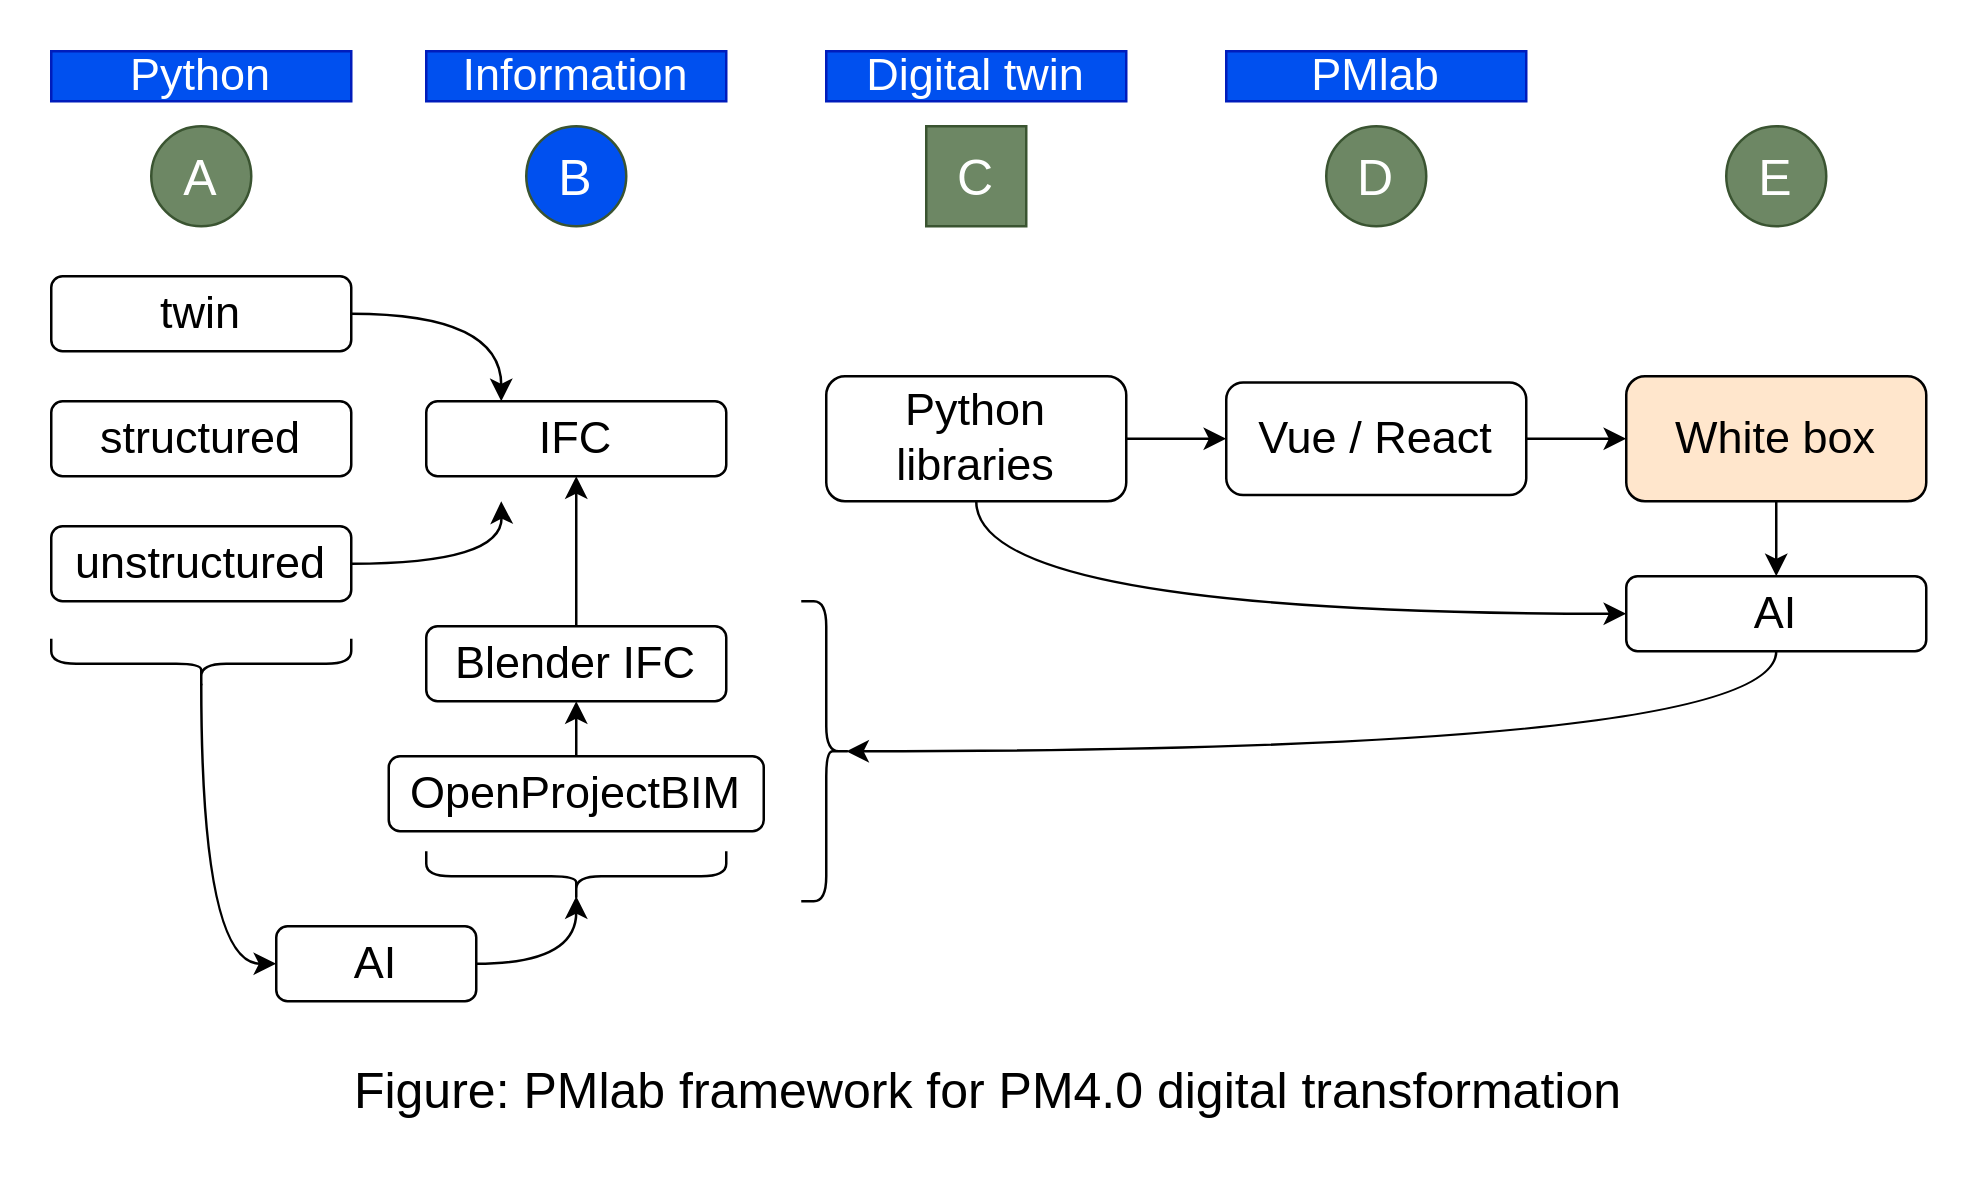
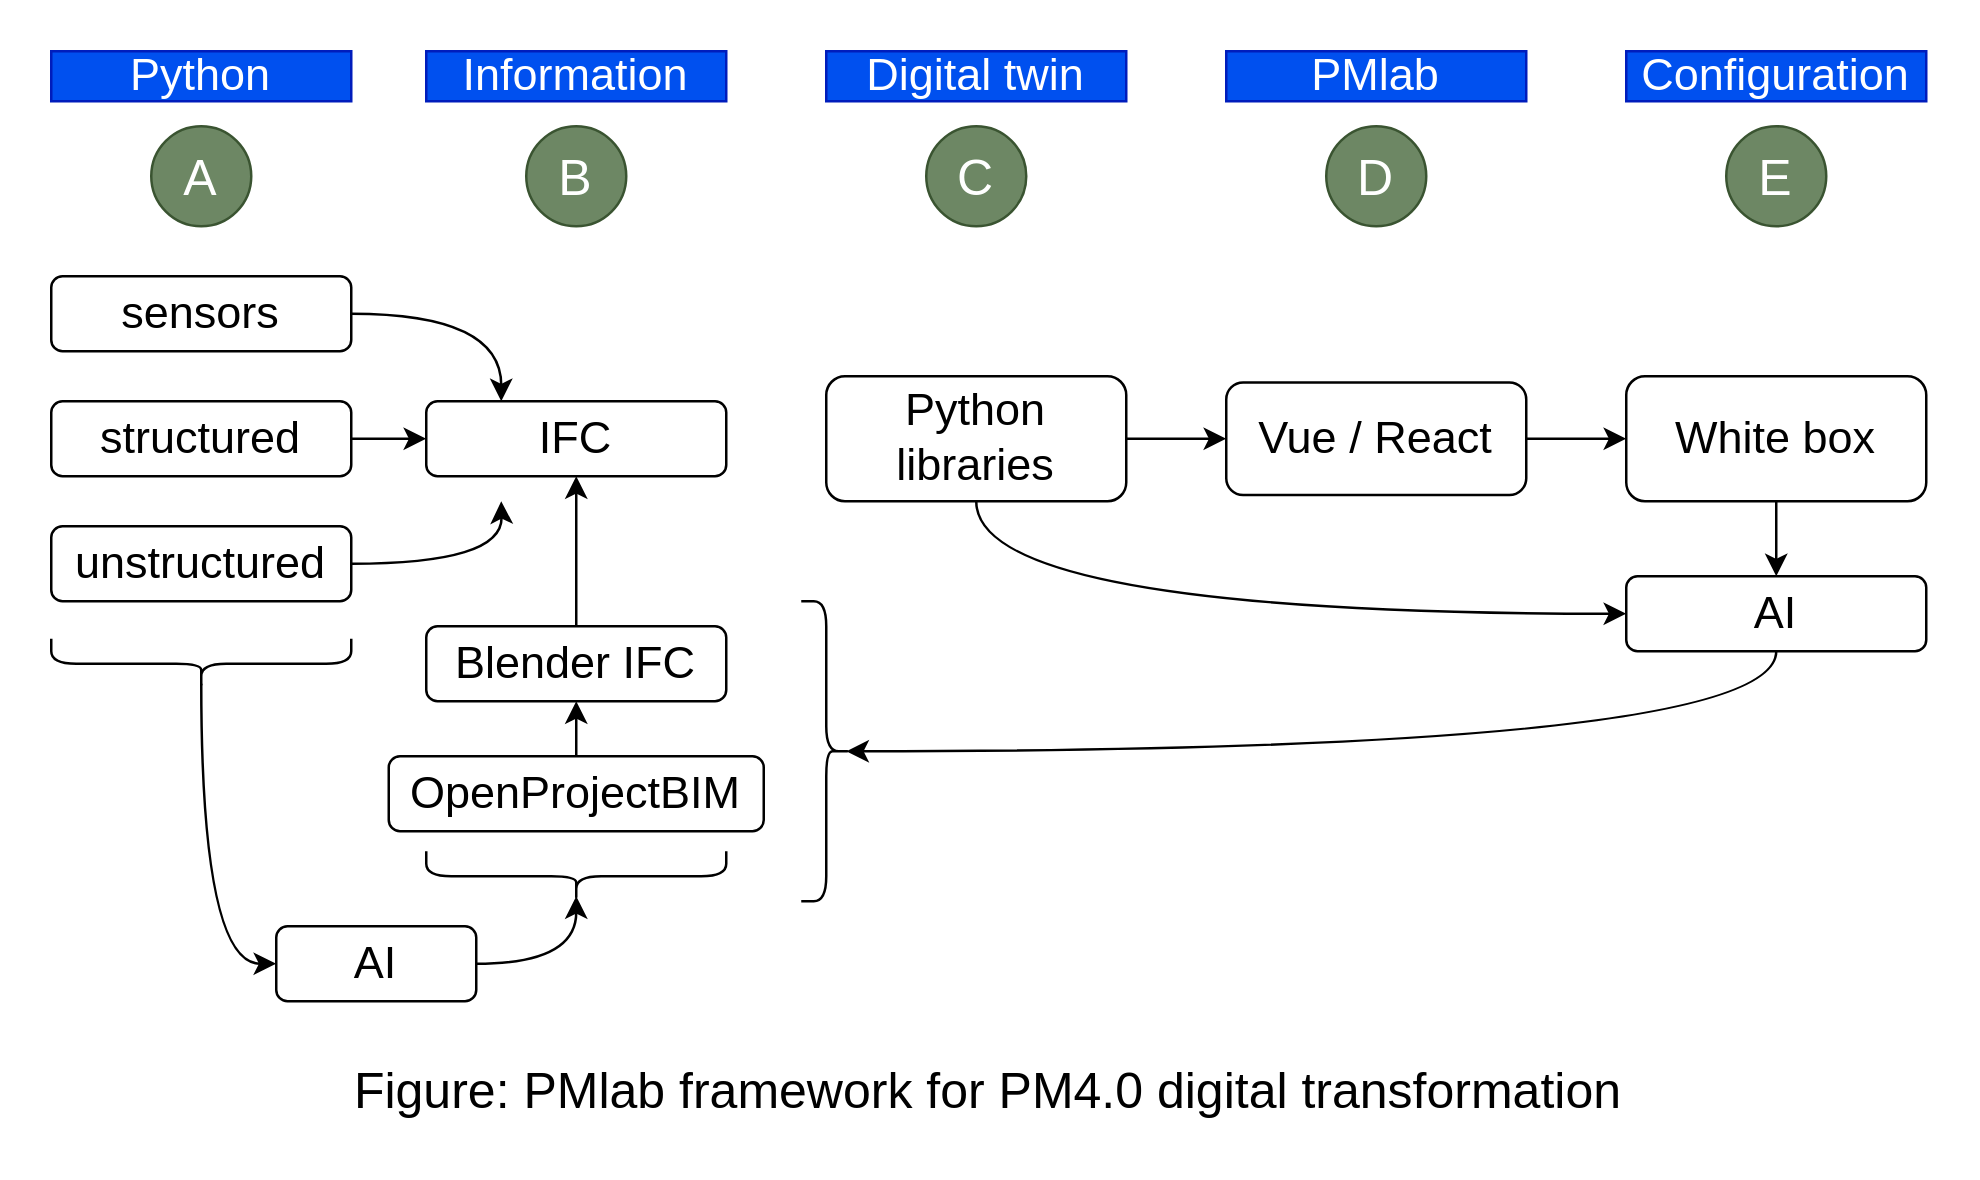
+ <mxCell id="6" value="Configuration" style="text;html=1;strokeColor=#001DBC;fillColor=#0050ef;align=center;verticalAlign=middle;whiteSpace=wrap;rounded=0;fontSize=18;fontColor=#ffffff;" parent="1" vertex="1"><mxGeometry x="650" y="20" width="120" height="20" as="geometry" /></mxCell>
- <mxCell id="34" value="B" style="ellipse;whiteSpace=wrap;html=1;aspect=fixed;fontSize=20;fillColor=#0050ef;strokeColor=#3A5431;fontColor=#ffffff;" vertex="1" parent="1"><mxGeometry x="210" y="50" width="40" height="40" as="geometry" /></mxCell>
+ <mxCell id="34" value="B" style="ellipse;whiteSpace=wrap;html=1;aspect=fixed;fontSize=20;fillColor=#6d8764;strokeColor=#3A5431;fontColor=#ffffff;" vertex="1" parent="1"><mxGeometry x="210" y="50" width="40" height="40" as="geometry" /></mxCell>
- <mxCell id="35" value="C" style="whiteSpace=wrap;html=1;aspect=fixed;fontSize=20;fillColor=#6d8764;strokeColor=#3A5431;fontColor=#ffffff;rounded=0;" vertex="1" parent="1"><mxGeometry x="370" y="50" width="40" height="40" as="geometry" /></mxCell>
+ <mxCell id="35" value="C" style="ellipse;whiteSpace=wrap;html=1;aspect=fixed;fontSize=20;fillColor=#6d8764;strokeColor=#3A5431;fontColor=#ffffff;" vertex="1" parent="1"><mxGeometry x="370" y="50" width="40" height="40" as="geometry" /></mxCell>
- <mxCell id="8" value="twin" style="rounded=1;whiteSpace=wrap;html=1;fontSize=18;" parent="1" vertex="1"><mxGeometry x="20" y="110" width="120" height="30" as="geometry" /></mxCell>
+ <mxCell id="8" value="sensors" style="rounded=1;whiteSpace=wrap;html=1;fontSize=18;" parent="1" vertex="1"><mxGeometry x="20" y="110" width="120" height="30" as="geometry" /></mxCell>
+ <mxCell id="9" style="edgeStyle=orthogonalEdgeStyle;curved=1;rounded=0;orthogonalLoop=1;jettySize=auto;html=1;exitX=1;exitY=0.5;exitDx=0;exitDy=0;entryX=0;entryY=0.5;entryDx=0;entryDy=0;fontSize=18;" parent="1" source="10" target="14" edge="1"><mxGeometry relative="1" as="geometry" /></mxCell>
- <mxCell id="25" value="White box" style="whiteSpace=wrap;html=1;rounded=1;fontSize=18;fillColor=#ffe6cc;" parent="1" vertex="1"><mxGeometry x="650" y="150" width="120" height="50" as="geometry" /></mxCell>
+ <mxCell id="25" value="White box" style="whiteSpace=wrap;html=1;rounded=1;fontSize=18;" parent="1" vertex="1"><mxGeometry x="650" y="150" width="120" height="50" as="geometry" /></mxCell>
